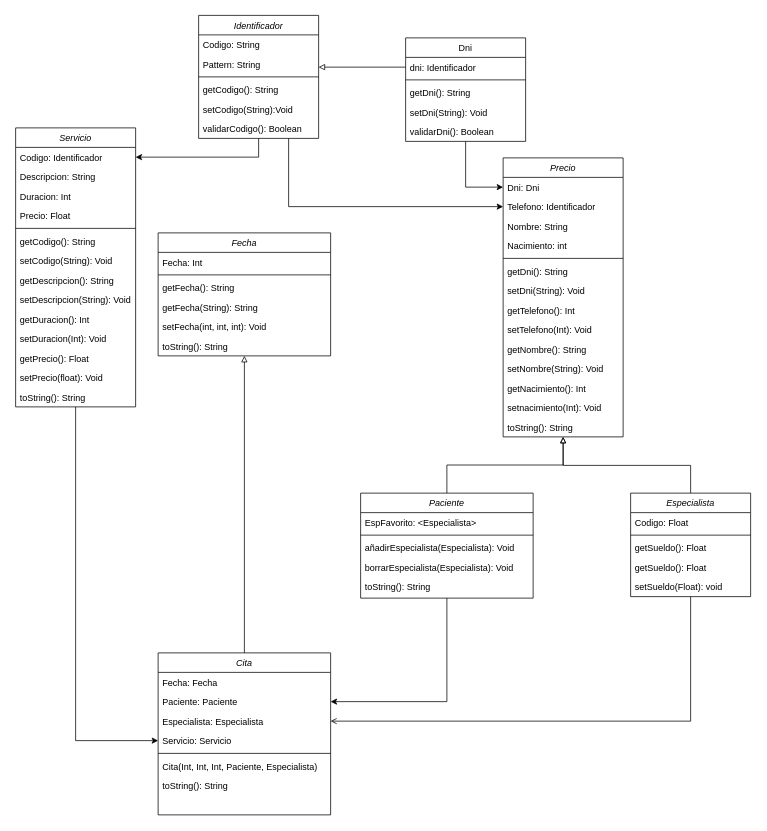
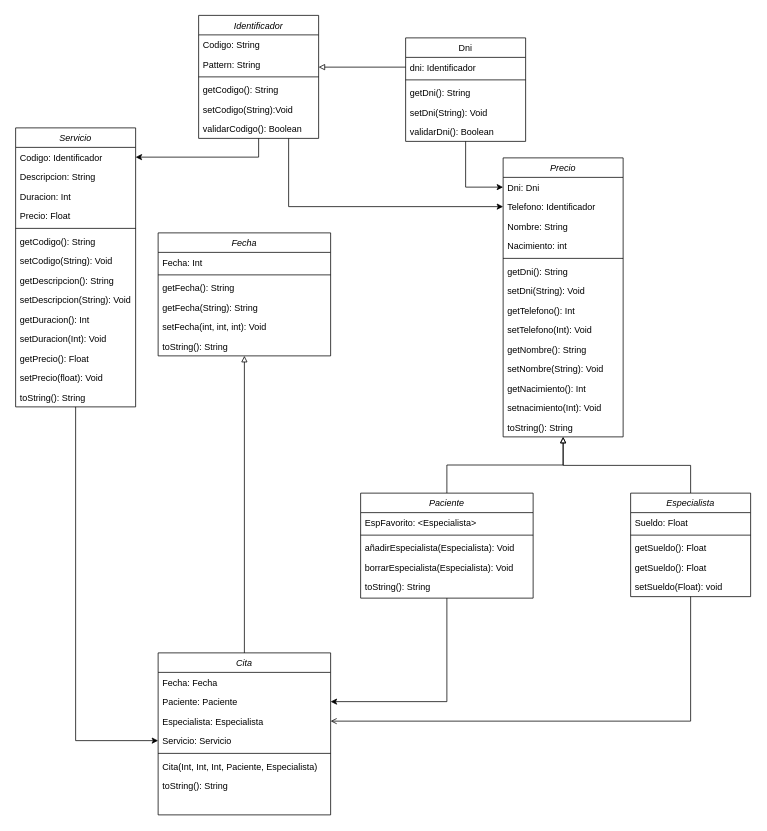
- <mxCell id="53" value="Codigo: Float" style="text;align=left;verticalAlign=top;spacingLeft=4;spacingRight=4;overflow=hidden;rotatable=0;points=[[0,0.5],[1,0.5]];portConstraint=eastwest;" parent="52" vertex="1"><mxGeometry y="26" width="160" height="26" as="geometry" /></mxCell>
+ <mxCell id="53" value="Sueldo: Float" style="text;align=left;verticalAlign=top;spacingLeft=4;spacingRight=4;overflow=hidden;rotatable=0;points=[[0,0.5],[1,0.5]];portConstraint=eastwest;" parent="52" vertex="1"><mxGeometry y="26" width="160" height="26" as="geometry" /></mxCell>
